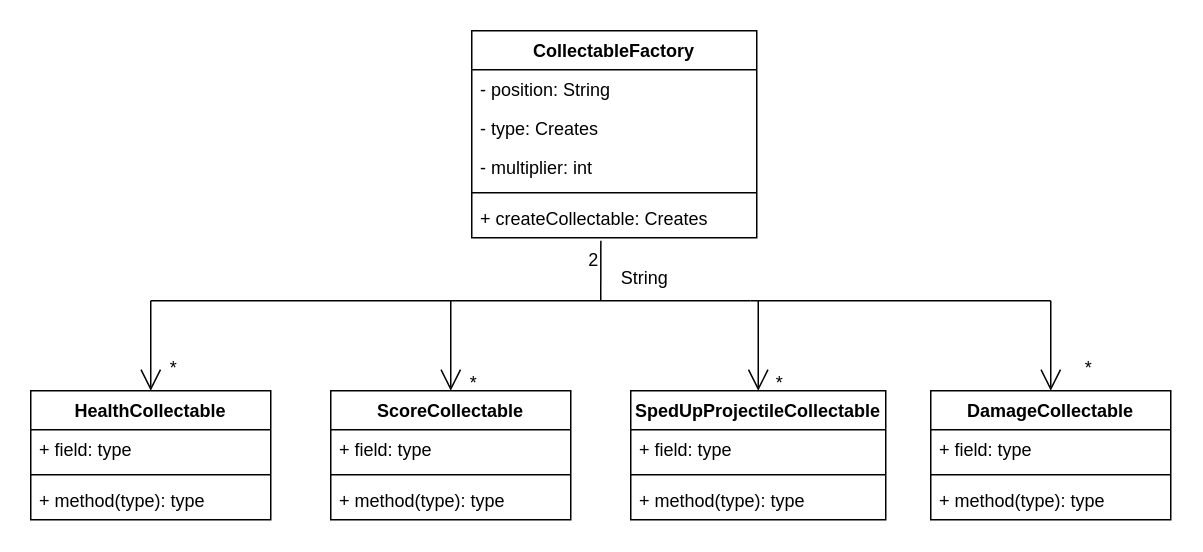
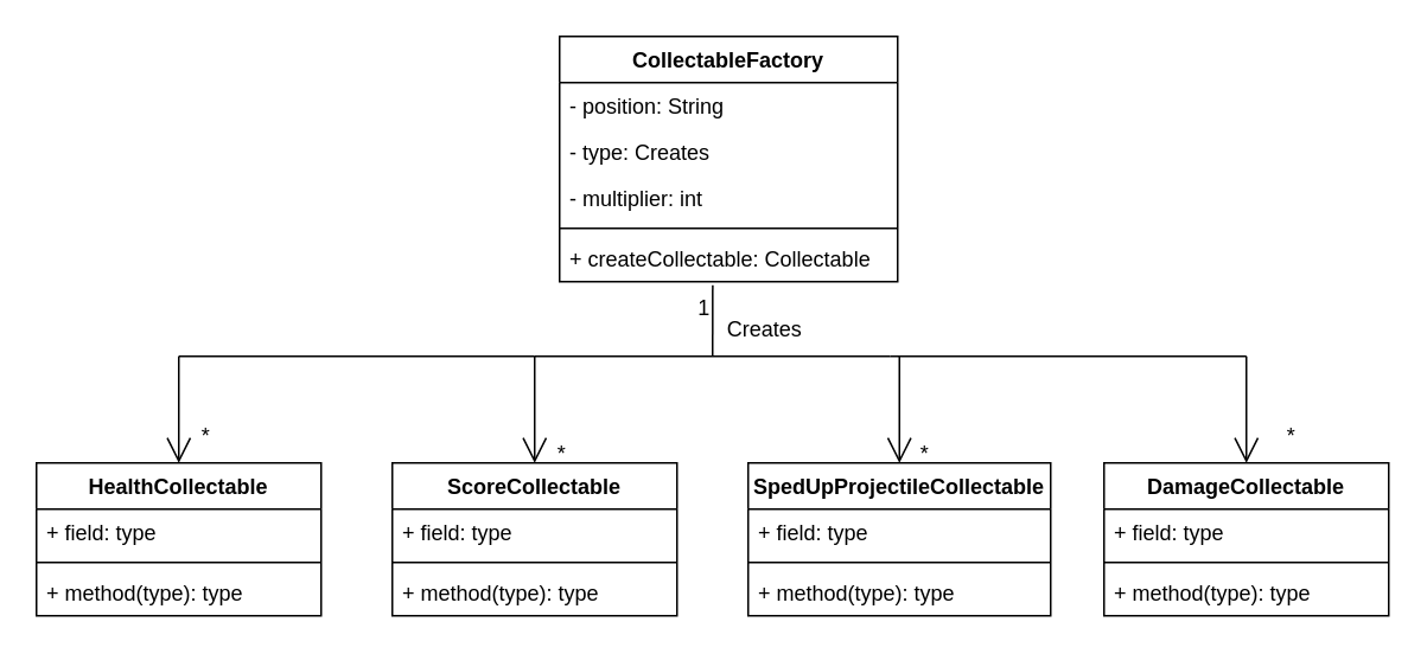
- <mxCell id="7" value="+ createCollectable: Creates" style="text;strokeColor=none;fillColor=none;align=left;verticalAlign=top;spacingLeft=4;spacingRight=4;overflow=hidden;rotatable=0;points=[[0,0.5],[1,0.5]];portConstraint=eastwest;whiteSpace=wrap;html=1;" vertex="1" parent="2"><mxGeometry y="112" width="190" height="26" as="geometry" /></mxCell>
+ <mxCell id="7" value="+ createCollectable: Collectable" style="text;strokeColor=none;fillColor=none;align=left;verticalAlign=top;spacingLeft=4;spacingRight=4;overflow=hidden;rotatable=0;points=[[0,0.5],[1,0.5]];portConstraint=eastwest;whiteSpace=wrap;html=1;" vertex="1" parent="2"><mxGeometry y="112" width="190" height="26" as="geometry" /></mxCell>
- <mxCell id="37" value="2" style="text;html=1;align=center;verticalAlign=middle;resizable=0;points=[];autosize=1;strokeColor=none;fillColor=none;" vertex="1" parent="1"><mxGeometry x="380" y="158" width="30" height="30" as="geometry" /></mxCell>
+ <mxCell id="37" value="1" style="text;html=1;align=center;verticalAlign=middle;resizable=0;points=[];autosize=1;strokeColor=none;fillColor=none;" vertex="1" parent="1"><mxGeometry x="380" y="158" width="30" height="30" as="geometry" /></mxCell>
- <mxCell id="32" value="String" style="text;html=1;align=center;verticalAlign=middle;resizable=0;points=[];autosize=1;strokeColor=none;fillColor=none;" vertex="1" parent="1"><mxGeometry x="394" y="170" width="70" height="30" as="geometry" /></mxCell>
+ <mxCell id="32" value="Creates" style="text;html=1;align=center;verticalAlign=middle;resizable=0;points=[];autosize=1;strokeColor=none;fillColor=none;" vertex="1" parent="1"><mxGeometry x="394" y="170" width="70" height="30" as="geometry" /></mxCell>
